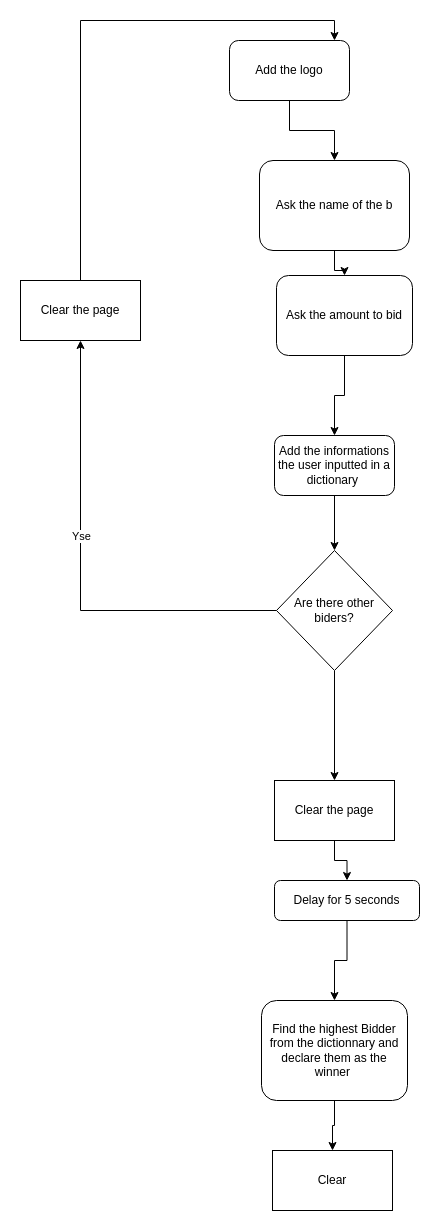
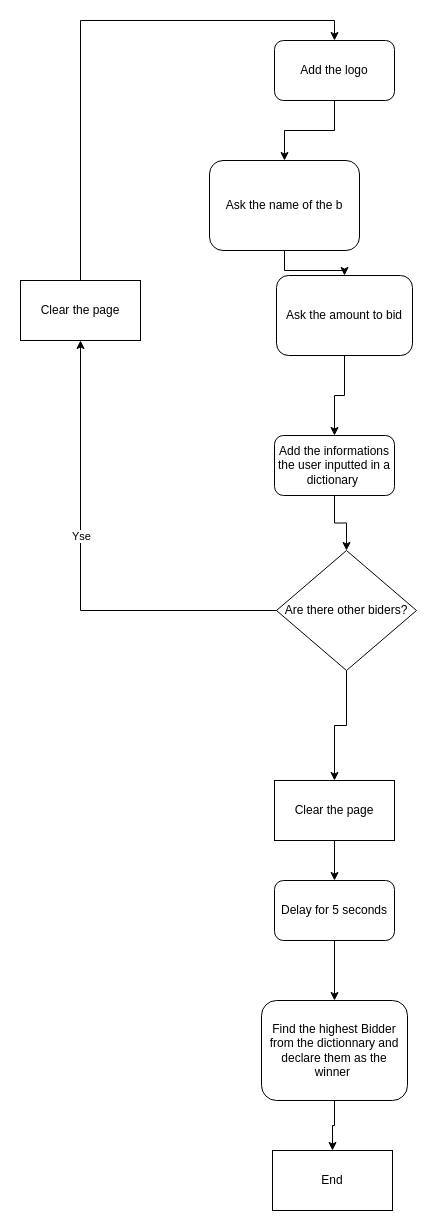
- <mxCell id="3" value="Add the logo" style="rounded=1;whiteSpace=wrap;html=1;" vertex="1" parent="1"><mxGeometry x="229" y="40" width="120" height="60" as="geometry" /></mxCell>
+ <mxCell id="3" value="Add the logo" style="rounded=1;whiteSpace=wrap;html=1;" vertex="1" parent="1"><mxGeometry x="274" y="40" width="120" height="60" as="geometry" /></mxCell>
- <mxCell id="5" value="Ask the name of the b" style="rounded=1;whiteSpace=wrap;html=1;" vertex="1" parent="1"><mxGeometry x="259" y="160" width="150" height="90" as="geometry" /></mxCell>
+ <mxCell id="5" value="Ask the name of the b" style="rounded=1;whiteSpace=wrap;html=1;" vertex="1" parent="1"><mxGeometry x="209" y="160" width="150" height="90" as="geometry" /></mxCell>
- <mxCell id="13" value="Are there other biders?" style="rhombus;whiteSpace=wrap;html=1;" vertex="1" parent="1"><mxGeometry x="276" y="550" width="116" height="120" as="geometry" /></mxCell>
+ <mxCell id="13" value="Are there other biders?" style="rhombus;whiteSpace=wrap;html=1;" vertex="1" parent="1"><mxGeometry x="276" y="550" width="140" height="120" as="geometry" /></mxCell>
- <mxCell id="19" value="Delay for 5 seconds" style="rounded=1;whiteSpace=wrap;html=1;" vertex="1" parent="1"><mxGeometry x="274" y="880" width="145" height="40" as="geometry" /></mxCell>
+ <mxCell id="19" value="Delay for 5 seconds" style="rounded=1;whiteSpace=wrap;html=1;" vertex="1" parent="1"><mxGeometry x="274" y="880" width="120" height="60" as="geometry" /></mxCell>
- <mxCell id="22" value="Clear" style="rounded=0;whiteSpace=wrap;html=1;" vertex="1" parent="1"><mxGeometry x="272" y="1150" width="120" height="60" as="geometry" /></mxCell>
+ <mxCell id="22" value="End" style="rounded=0;whiteSpace=wrap;html=1;" vertex="1" parent="1"><mxGeometry x="272" y="1150" width="120" height="60" as="geometry" /></mxCell>
